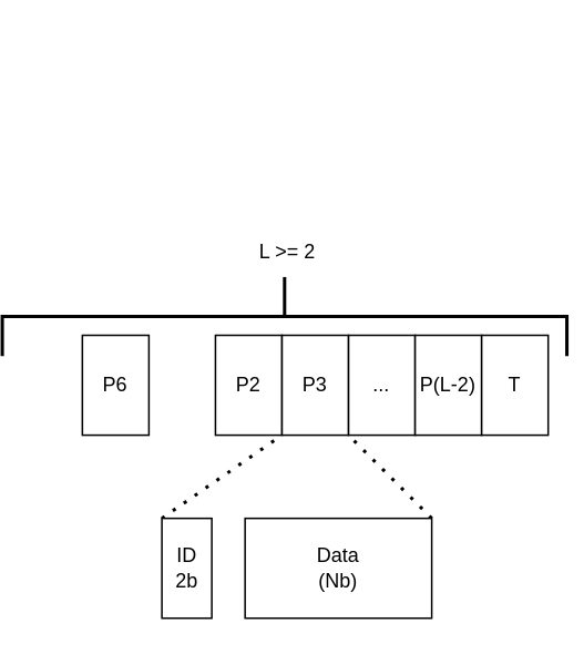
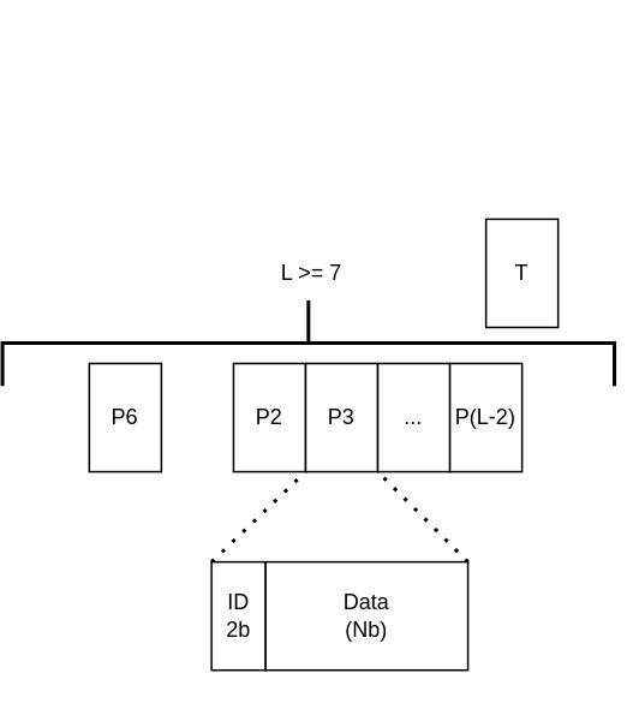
- <mxCell id="9" value="L &amp;gt;= 2" style="text;html=1;align=center;verticalAlign=middle;resizable=0;points=[];autosize=1;strokeColor=none;fillColor=none;" vertex="1" parent="1"><mxGeometry x="117.5" y="141" width="50" height="20" as="geometry" /></mxCell>
+ <mxCell id="9" value="L &amp;gt;= 7" style="text;html=1;align=center;verticalAlign=middle;resizable=0;points=[];autosize=1;strokeColor=none;fillColor=none;" vertex="1" parent="1"><mxGeometry x="117.5" y="141" width="50" height="20" as="geometry" /></mxCell>
- <mxCell id="7" value="T" style="rounded=0;whiteSpace=wrap;html=1;" vertex="1" parent="1"><mxGeometry x="260" y="201" width="40" height="60" as="geometry" /></mxCell>
+ <mxCell id="7" value="T" style="rounded=0;whiteSpace=wrap;html=1;" vertex="1" parent="1"><mxGeometry x="240" y="121" width="40" height="60" as="geometry" /></mxCell>
- <mxCell id="12" value="ID&lt;br&gt;2b" style="rounded=0;whiteSpace=wrap;html=1;" vertex="1" parent="1"><mxGeometry x="67.8" y="311" width="30" height="60" as="geometry" /></mxCell>
+ <mxCell id="12" value="ID&lt;br&gt;2b" style="rounded=0;whiteSpace=wrap;html=1;" vertex="1" parent="1"><mxGeometry x="87.8" y="311" width="30" height="60" as="geometry" /></mxCell>
